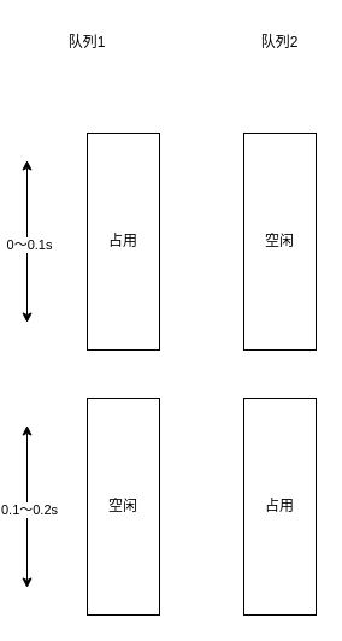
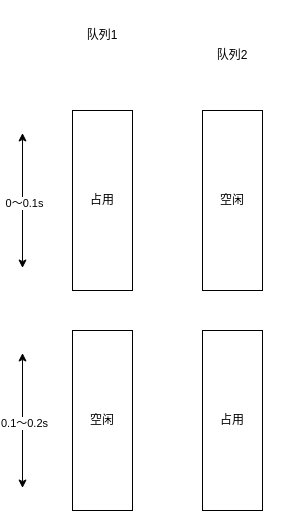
- <mxCell id="6" value="队列1" style="text;html=1;strokeColor=none;fillColor=none;align=center;verticalAlign=middle;whiteSpace=wrap;rounded=0;" vertex="1" parent="1"><mxGeometry x="40" y="20" width="60" height="30" as="geometry" /></mxCell>
+ <mxCell id="6" value="队列1" style="text;html=1;strokeColor=none;fillColor=none;align=center;verticalAlign=middle;whiteSpace=wrap;rounded=0;" vertex="1" parent="1"><mxGeometry x="70" y="20" width="60" height="30" as="geometry" /></mxCell>
- <mxCell id="7" value="队列2" style="text;html=1;strokeColor=none;fillColor=none;align=center;verticalAlign=middle;whiteSpace=wrap;rounded=0;" vertex="1" parent="1"><mxGeometry x="200" y="20" width="60" height="30" as="geometry" /></mxCell>
+ <mxCell id="7" value="队列2" style="text;html=1;strokeColor=none;fillColor=none;align=center;verticalAlign=middle;whiteSpace=wrap;rounded=0;" vertex="1" parent="1"><mxGeometry x="200" y="40" width="60" height="30" as="geometry" /></mxCell>
